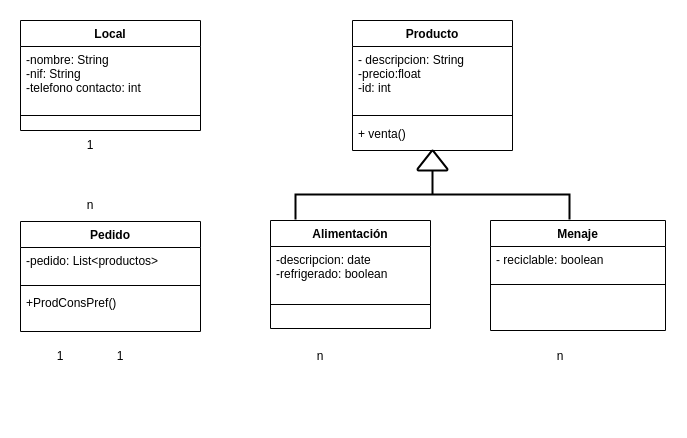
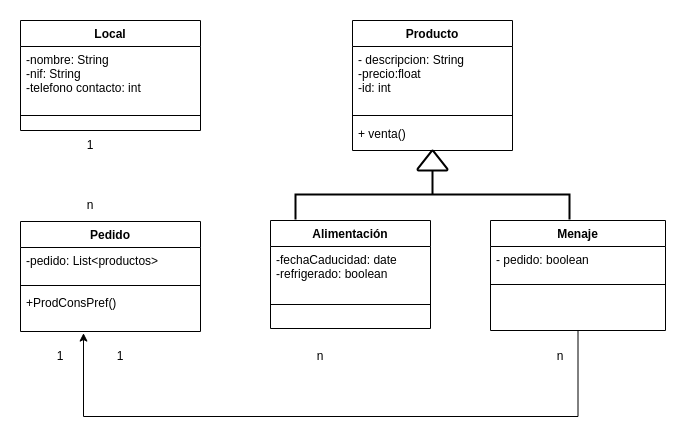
- <mxCell id="13" value="-descripcion: date&#10;-refrigerado: boolean" style="text;strokeColor=none;fillColor=none;align=left;verticalAlign=top;spacingLeft=4;spacingRight=4;overflow=hidden;rotatable=0;points=[[0,0.5],[1,0.5]];portConstraint=eastwest;" parent="12" vertex="1"><mxGeometry y="26" width="160" height="34" as="geometry" /></mxCell>
+ <mxCell id="13" value="-fechaCaducidad: date&#10;-refrigerado: boolean" style="text;strokeColor=none;fillColor=none;align=left;verticalAlign=top;spacingLeft=4;spacingRight=4;overflow=hidden;rotatable=0;points=[[0,0.5],[1,0.5]];portConstraint=eastwest;" parent="12" vertex="1"><mxGeometry y="26" width="160" height="34" as="geometry" /></mxCell>
- <mxCell id="8" value="- reciclable: boolean&#10;&#10;&#10;&#10;" style="text;strokeColor=none;fillColor=none;align=left;verticalAlign=top;spacingLeft=4;spacingRight=4;overflow=hidden;rotatable=0;points=[[0,0.5],[1,0.5]];portConstraint=eastwest;" parent="7" vertex="1"><mxGeometry y="26" width="175" height="34" as="geometry" /></mxCell>
+ <mxCell id="8" value="- pedido: boolean&#10;&#10;&#10;&#10;" style="text;strokeColor=none;fillColor=none;align=left;verticalAlign=top;spacingLeft=4;spacingRight=4;overflow=hidden;rotatable=0;points=[[0,0.5],[1,0.5]];portConstraint=eastwest;" parent="7" vertex="1"><mxGeometry y="26" width="175" height="34" as="geometry" /></mxCell>
+ <mxCell id="6" style="edgeStyle=orthogonalEdgeStyle;rounded=0;orthogonalLoop=1;jettySize=auto;html=1;entryX=0.35;entryY=1.038;entryDx=0;entryDy=0;entryPerimeter=0;" parent="1" source="7" target="26" edge="1"><mxGeometry relative="1" as="geometry"><Array as="points"><mxPoint x="578" y="416" /><mxPoint x="83" y="416" /></Array></mxGeometry></mxCell>
